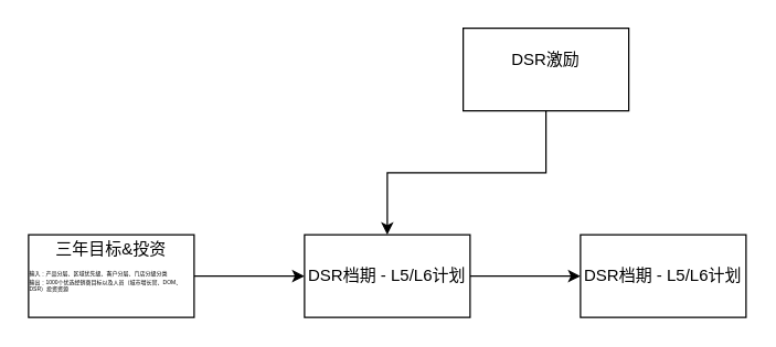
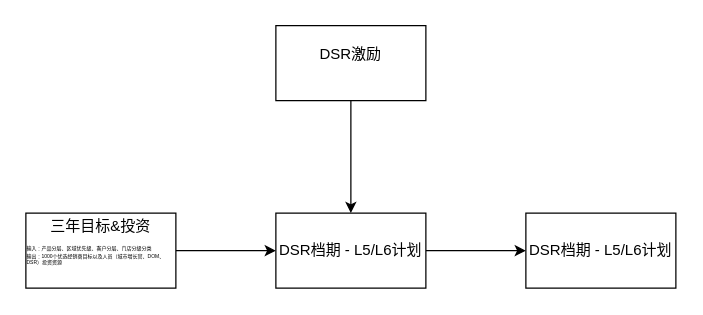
- <mxCell id="7" value="DSR激励&lt;br&gt;&lt;div&gt;&lt;br/&gt;&lt;/div&gt;" style="whiteSpace=wrap;html=1;rounded=0;" vertex="1" parent="1"><mxGeometry x="335" y="20" width="120" height="60" as="geometry" /></mxCell>
+ <mxCell id="7" value="DSR激励&lt;br&gt;&lt;div&gt;&lt;br/&gt;&lt;/div&gt;" style="whiteSpace=wrap;html=1;rounded=0;" vertex="1" parent="1"><mxGeometry x="220" y="20" width="120" height="60" as="geometry" /></mxCell>
